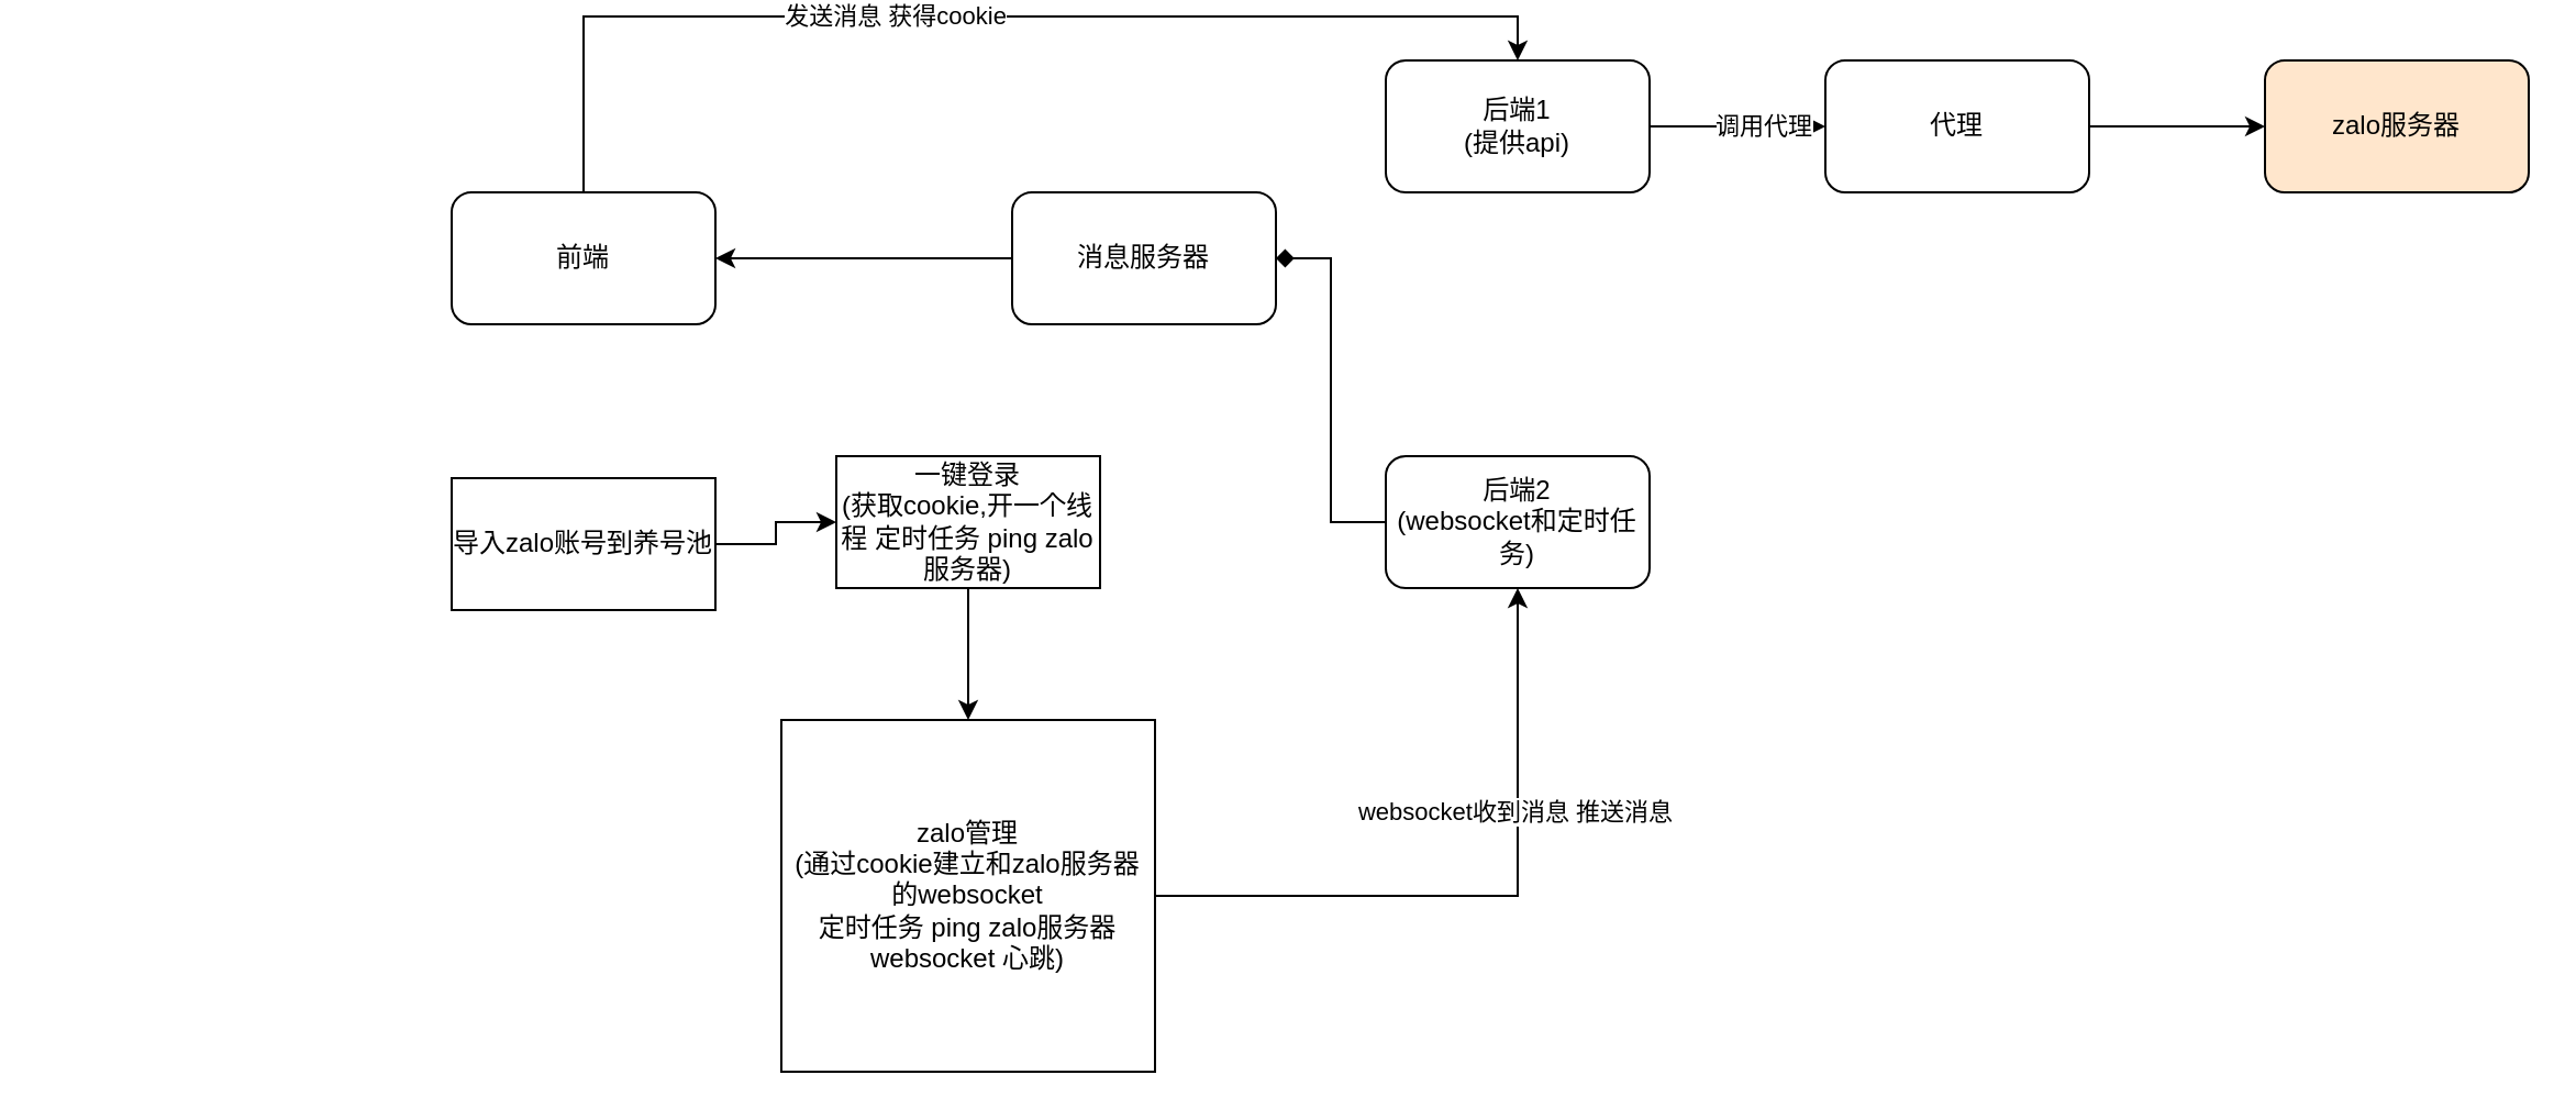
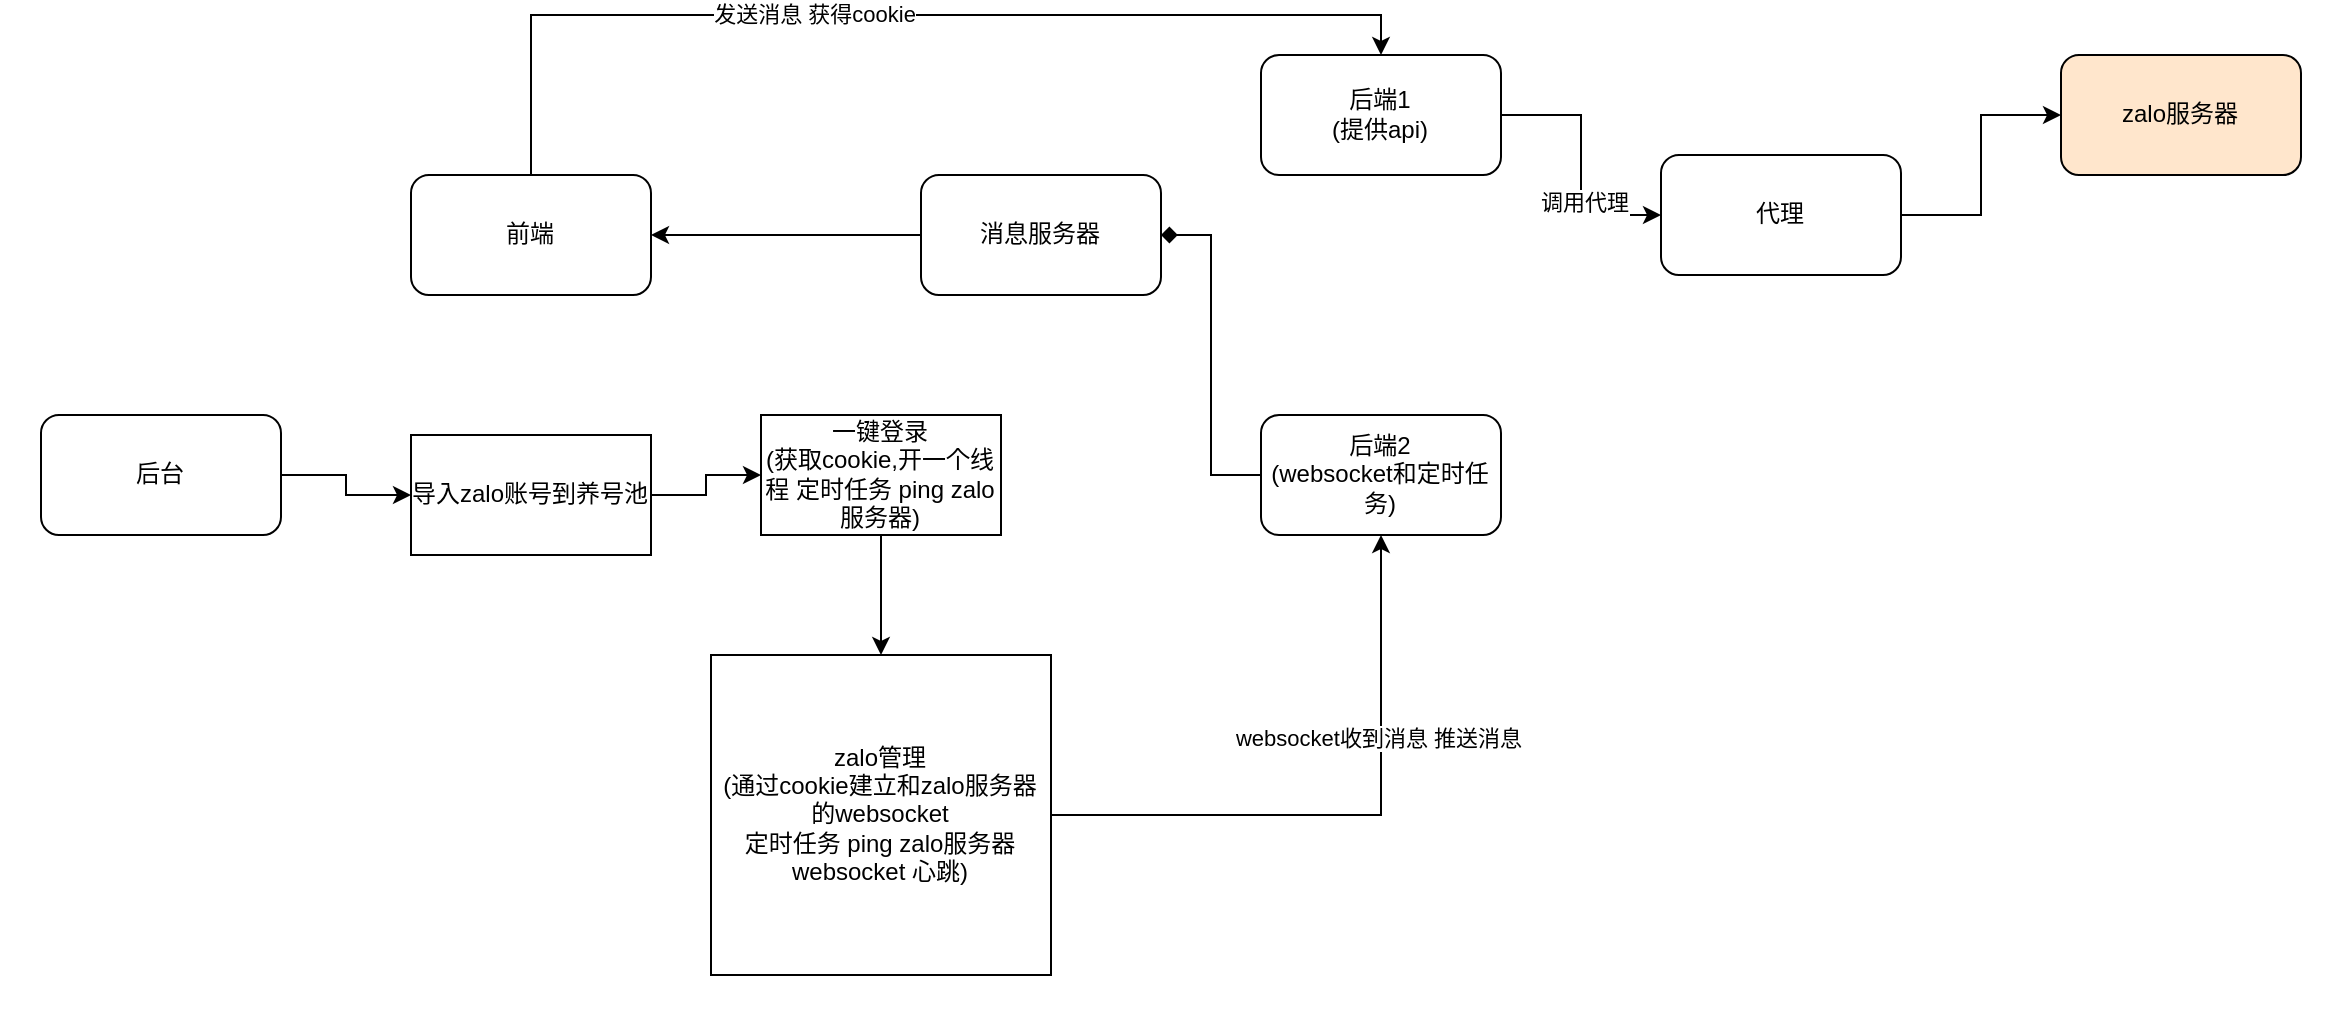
- <mxCell id="20" value="代理" style="rounded=1;whiteSpace=wrap;html=1;" vertex="1" parent="1"><mxGeometry x="830" y="20" width="120" height="60" as="geometry" /></mxCell>
+ <mxCell id="20" value="代理" style="rounded=1;whiteSpace=wrap;html=1;" vertex="1" parent="1"><mxGeometry x="830" y="70" width="120" height="60" as="geometry" /></mxCell>
+ <mxCell id="11" value="后台" style="rounded=1;whiteSpace=wrap;html=1;" vertex="1" parent="1"><mxGeometry x="20" y="200" width="120" height="60" as="geometry" /></mxCell>
+ <mxCell id="10" value="" style="edgeStyle=orthogonalEdgeStyle;rounded=0;orthogonalLoop=1;jettySize=auto;html=1;" edge="1" parent="1" source="11" target="13"><mxGeometry relative="1" as="geometry" /></mxCell>
